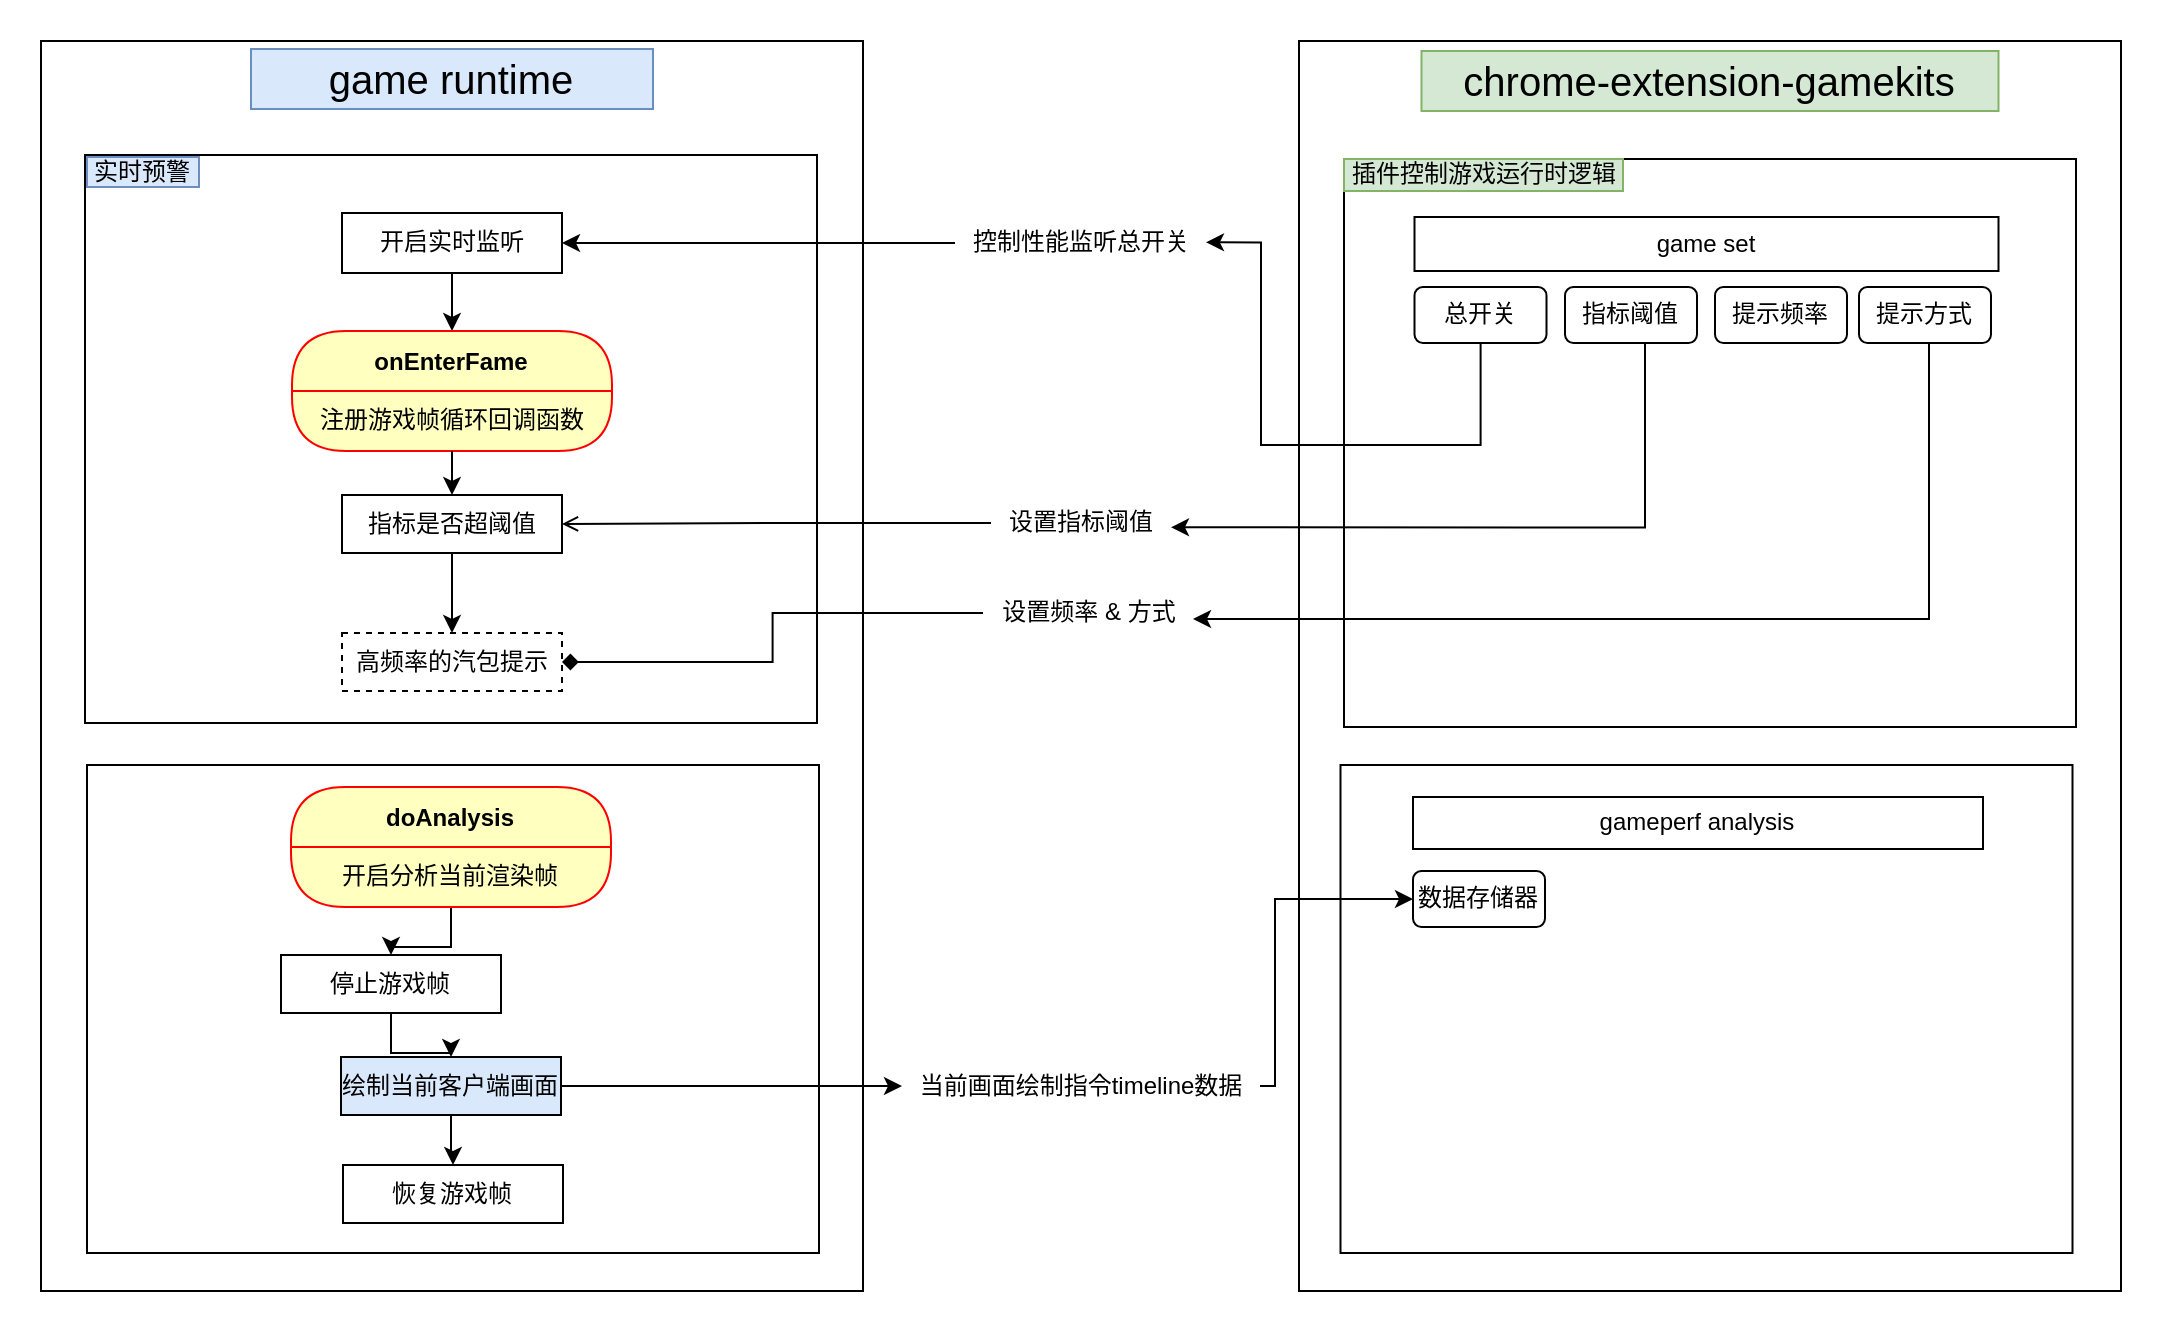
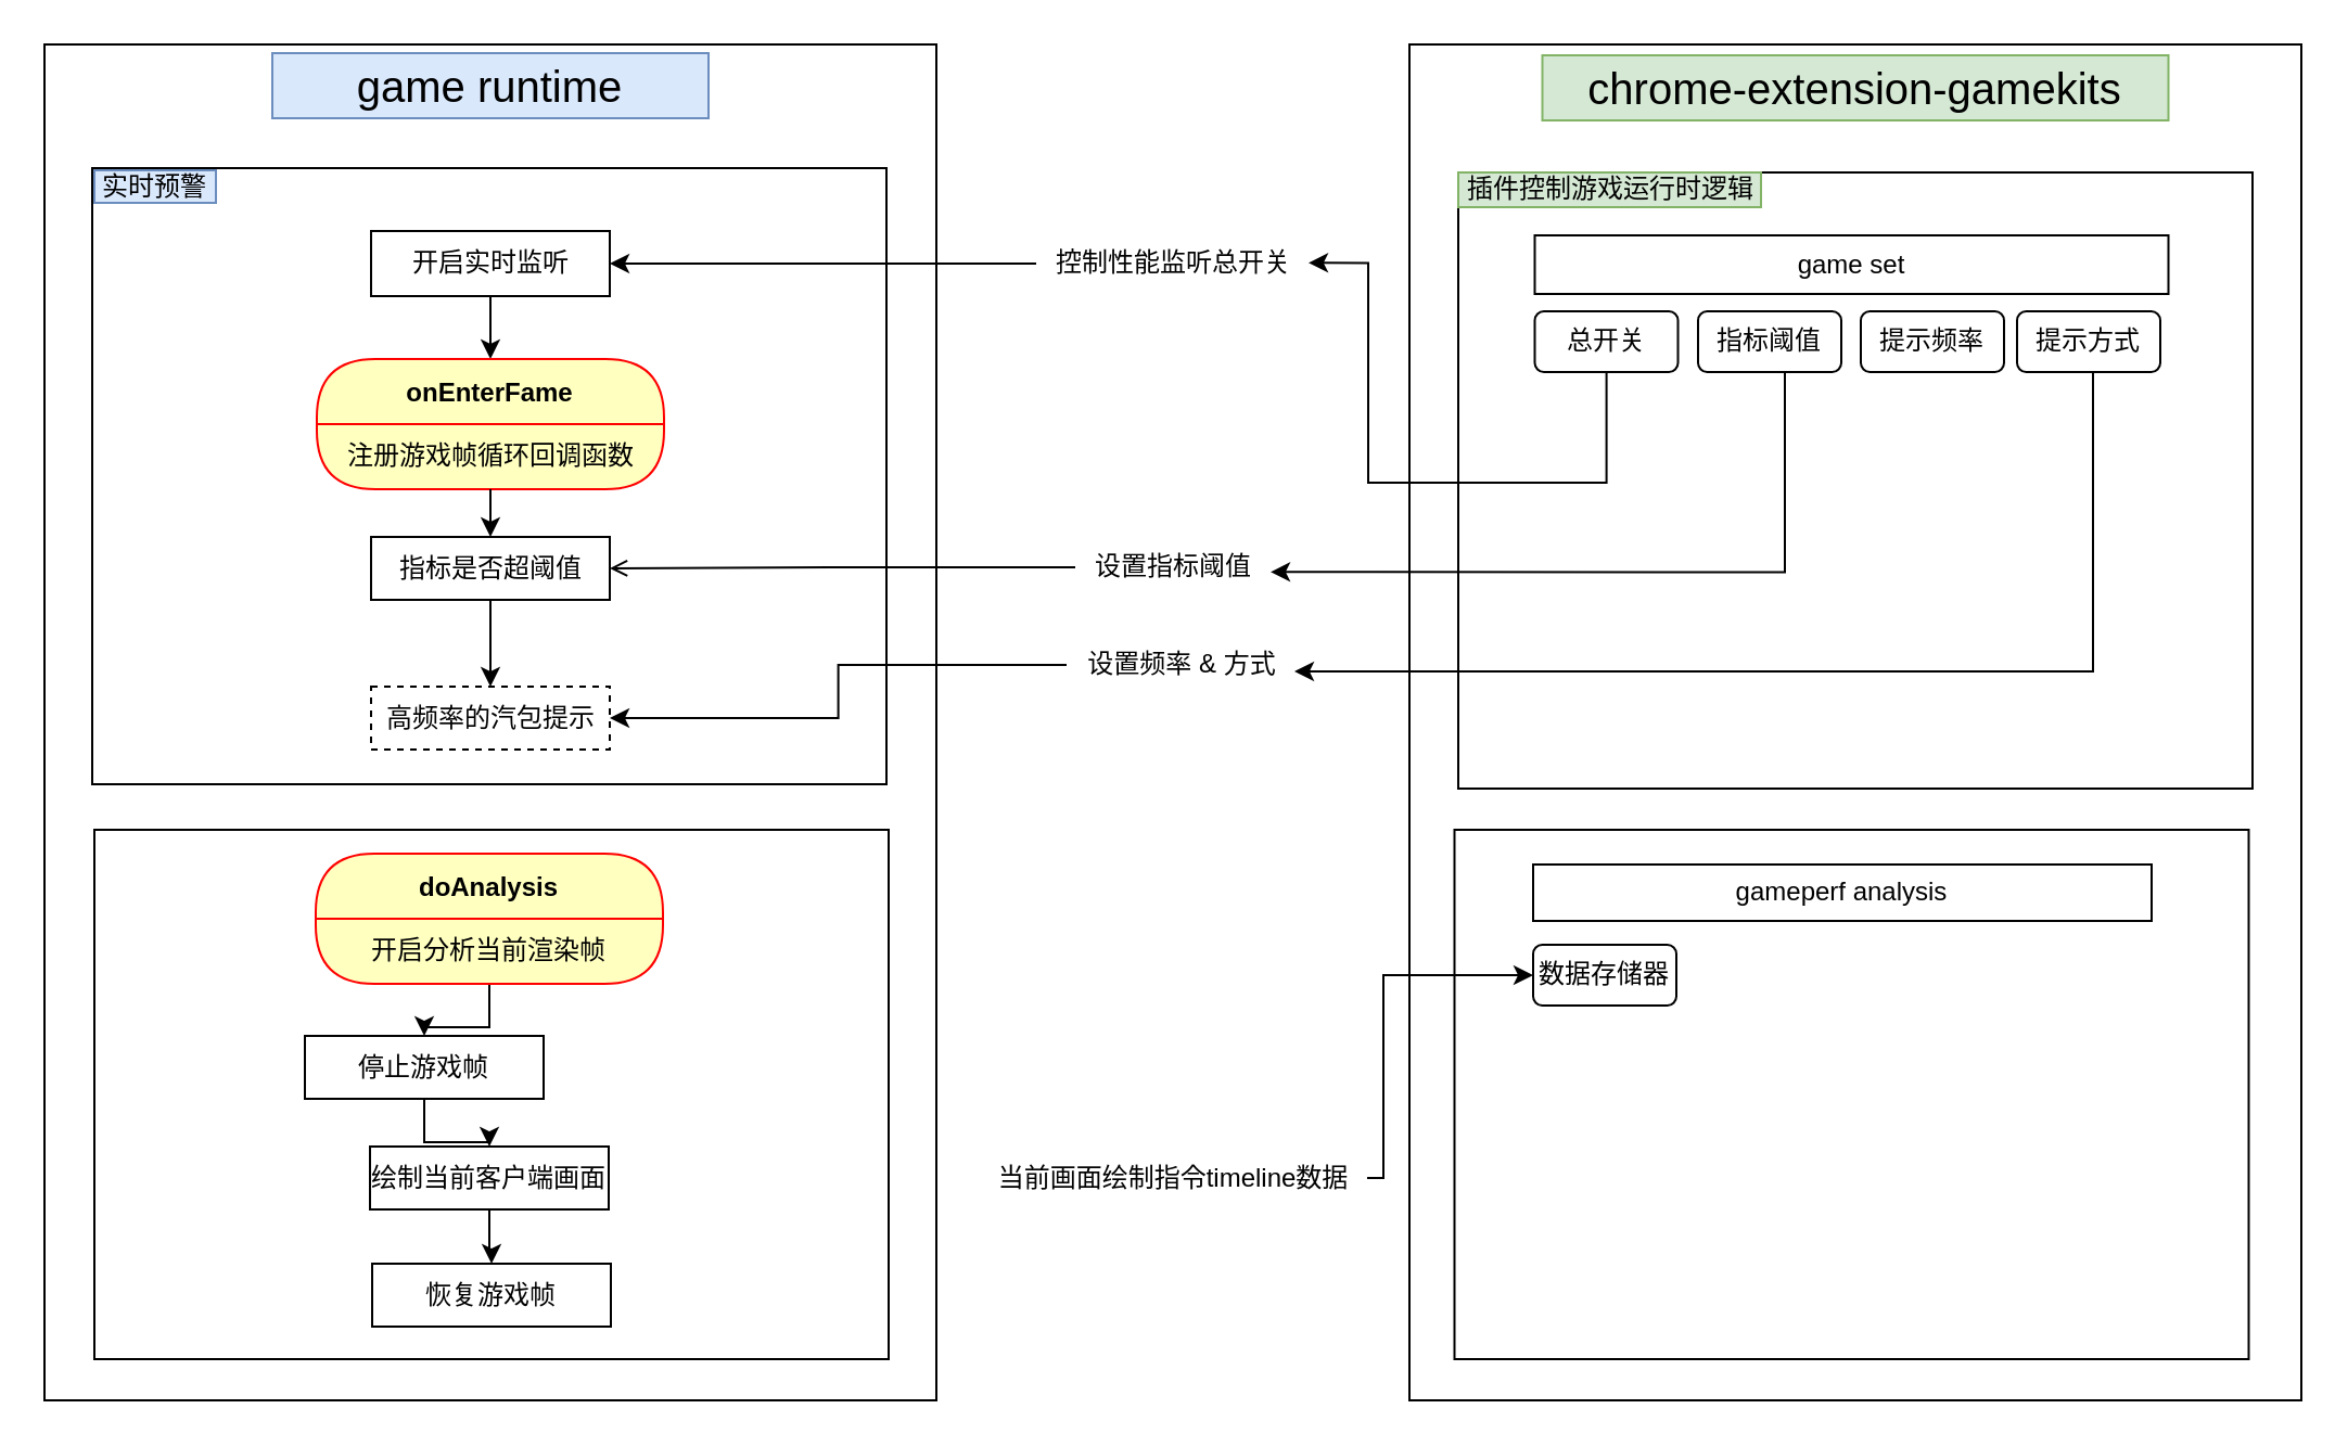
- <mxCell id="35" style="edgeStyle=orthogonalEdgeStyle;rounded=0;orthogonalLoop=1;jettySize=auto;html=1;endArrow=diamond;" edge="1" parent="1" source="36" target="19"><mxGeometry relative="1" as="geometry" /></mxCell>
+ <mxCell id="35" style="edgeStyle=orthogonalEdgeStyle;rounded=0;orthogonalLoop=1;jettySize=auto;html=1;" edge="1" parent="1" source="36" target="19"><mxGeometry relative="1" as="geometry" /></mxCell>
- <mxCell id="42" value="绘制当前客户端画面" style="html=1;whiteSpace=wrap;fillColor=#dae8fc;" vertex="1" parent="1"><mxGeometry x="170" y="528" width="110" height="29" as="geometry" /></mxCell>
+ <mxCell id="42" value="绘制当前客户端画面" style="html=1;whiteSpace=wrap;" vertex="1" parent="1"><mxGeometry x="170" y="528" width="110" height="29" as="geometry" /></mxCell>
- <mxCell id="41" style="edgeStyle=orthogonalEdgeStyle;rounded=0;orthogonalLoop=1;jettySize=auto;html=1;" edge="1" parent="1" source="42" target="45"><mxGeometry relative="1" as="geometry" /></mxCell>
